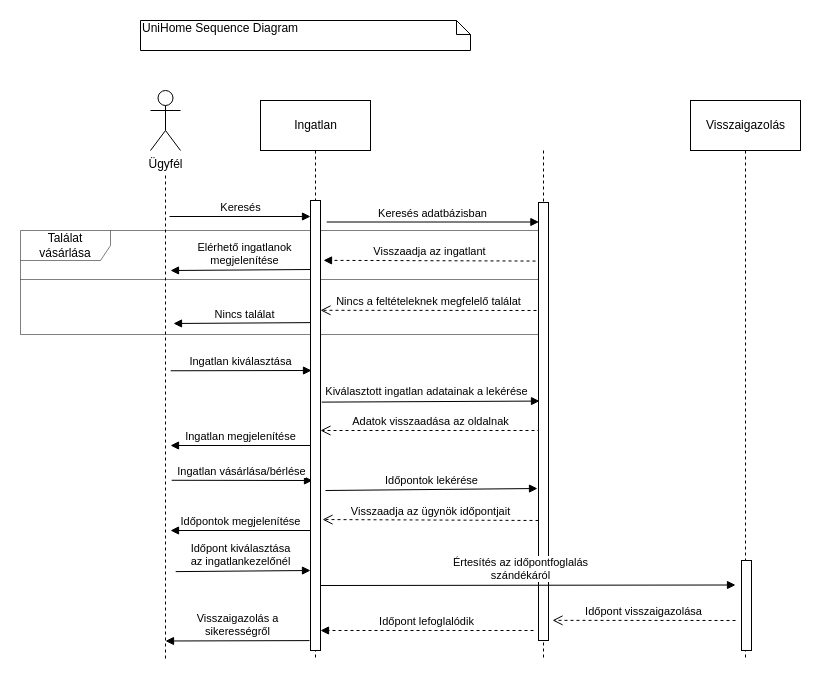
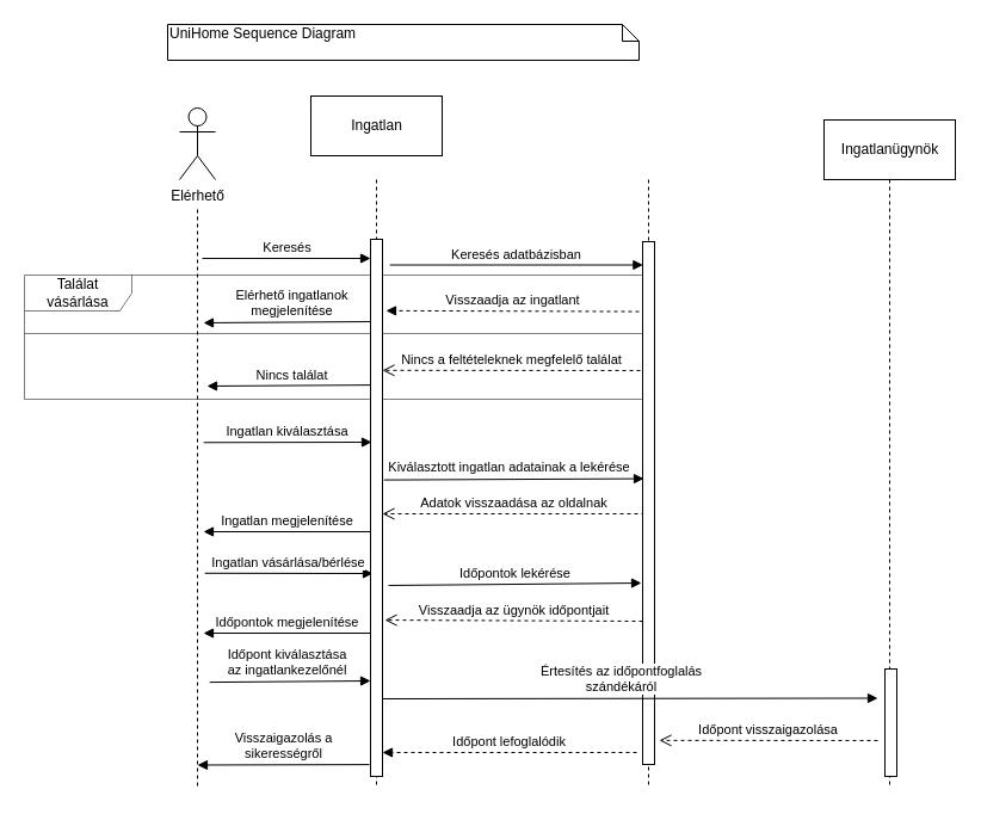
- <mxCell id="4" value="UniHome Sequence Diagram" style="shape=note;whiteSpace=wrap;html=1;size=14;verticalAlign=top;align=left;spacingTop=-6;" parent="1" vertex="1"><mxGeometry width="330" height="30" as="geometry" x="140" y="20" /></mxCell>
+ <mxCell id="4" value="UniHome Sequence Diagram" style="shape=note;whiteSpace=wrap;html=1;size=14;verticalAlign=top;align=left;spacingTop=-6;" parent="1" vertex="1"><mxGeometry x="140" y="20" width="395" height="30" as="geometry" /></mxCell>
- <mxCell id="6" value="Ingatlan" style="html=1;" parent="1" vertex="1"><mxGeometry x="260" y="100" width="110" height="50" as="geometry" /></mxCell>
+ <mxCell id="6" value="Ingatlan" style="html=1;" parent="1" vertex="1"><mxGeometry x="260" y="80" width="110" height="50" as="geometry" /></mxCell>
- <mxCell id="7" value="Visszaigazolás" style="html=1;" parent="1" vertex="1"><mxGeometry x="690" y="100" width="110" height="50" as="geometry" /></mxCell>
+ <mxCell id="7" value="Ingatlanügynök" style="html=1;" parent="1" vertex="1"><mxGeometry x="690" y="100" width="110" height="50" as="geometry" /></mxCell>
- <mxCell id="5" value="Ügyfél" style="shape=umlActor;verticalLabelPosition=bottom;labelBackgroundColor=#ffffff;verticalAlign=top;html=1;" parent="1" vertex="1"><mxGeometry x="150" y="90" width="30" height="60" as="geometry" /></mxCell>
+ <mxCell id="5" value="Elérhető" style="shape=umlActor;verticalLabelPosition=bottom;labelBackgroundColor=#ffffff;verticalAlign=top;html=1;" parent="1" vertex="1"><mxGeometry x="150" y="90" width="30" height="60" as="geometry" /></mxCell>
